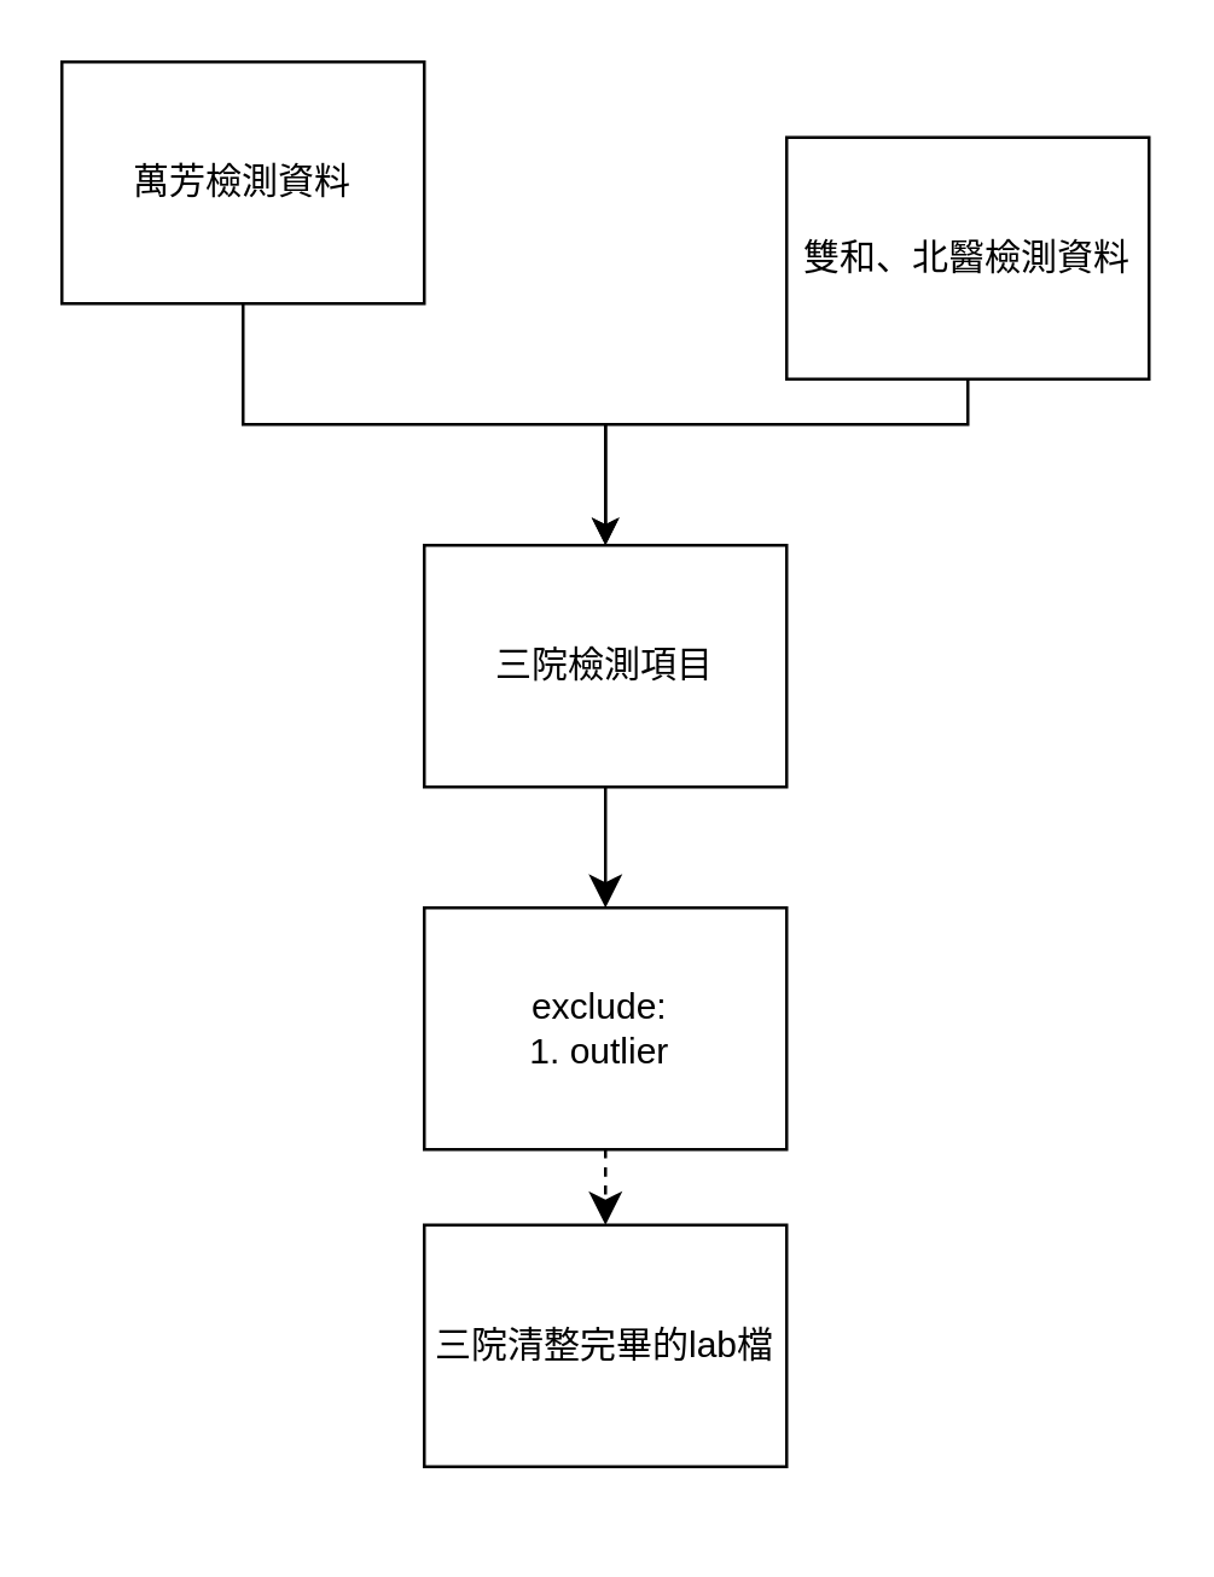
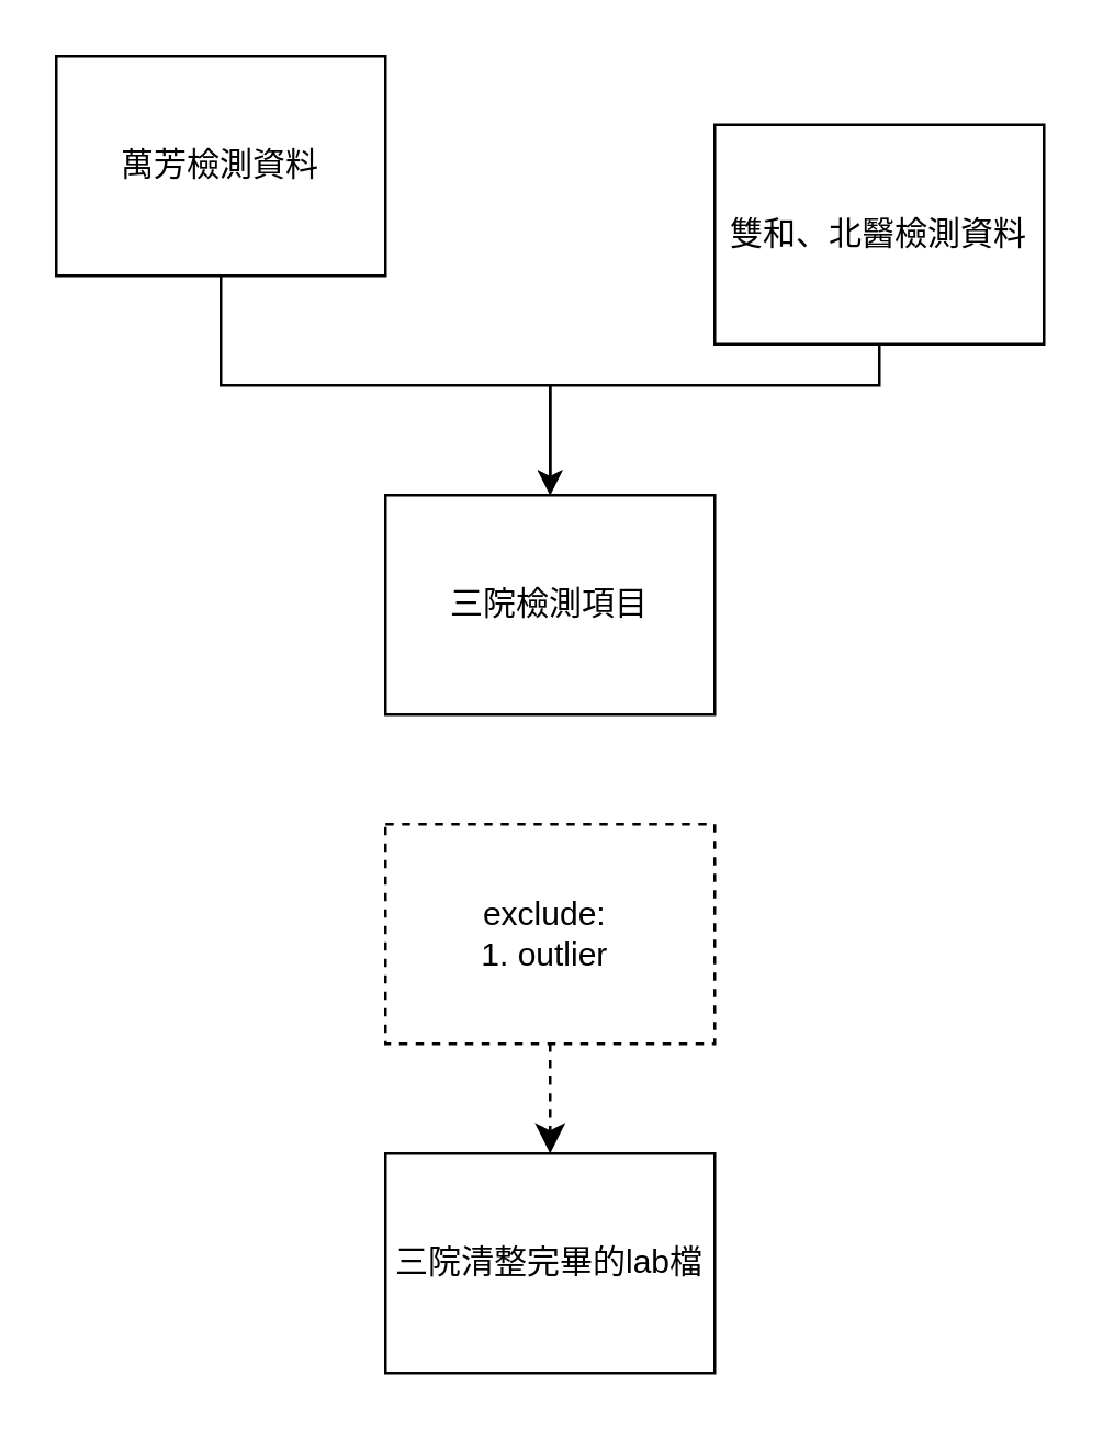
- <mxCell id="6" style="edgeStyle=none;curved=1;rounded=0;orthogonalLoop=1;jettySize=auto;html=1;entryX=0.5;entryY=0;entryDx=0;entryDy=0;fontSize=12;startSize=8;endSize=8;" edge="1" parent="1" source="7" target="9"><mxGeometry relative="1" as="geometry" /></mxCell>
- <mxCell id="9" value="&lt;div style=&quot;&quot;&gt;&lt;div style=&quot;&quot;&gt;exclude:&amp;nbsp;&lt;/div&gt;&lt;div style=&quot;&quot;&gt;1. outlier&amp;nbsp;&lt;/div&gt;&lt;/div&gt;" style="rounded=0;whiteSpace=wrap;html=1;align=center;" vertex="1" parent="1"><mxGeometry x="140" y="300" width="120" height="80" as="geometry" /></mxCell>
+ <mxCell id="9" value="&lt;div style=&quot;&quot;&gt;&lt;div style=&quot;&quot;&gt;exclude:&amp;nbsp;&lt;/div&gt;&lt;div style=&quot;&quot;&gt;1. outlier&amp;nbsp;&lt;/div&gt;&lt;/div&gt;" style="rounded=0;whiteSpace=wrap;html=1;align=center;dashed=1;" vertex="1" parent="1"><mxGeometry x="140" y="300" width="120" height="80" as="geometry" /></mxCell>
- <mxCell id="10" value="&lt;div style=&quot;&quot;&gt;&lt;div style=&quot;&quot;&gt;三院清整完畢的lab檔&lt;/div&gt;&lt;/div&gt;" style="rounded=0;whiteSpace=wrap;html=1;align=center;" vertex="1" parent="1"><mxGeometry x="140" y="405" width="120" height="80" as="geometry" /></mxCell>
+ <mxCell id="10" value="&lt;div style=&quot;&quot;&gt;&lt;div style=&quot;&quot;&gt;三院清整完畢的lab檔&lt;/div&gt;&lt;/div&gt;" style="rounded=0;whiteSpace=wrap;html=1;align=center;" vertex="1" parent="1"><mxGeometry x="140" y="420" width="120" height="80" as="geometry" /></mxCell>
